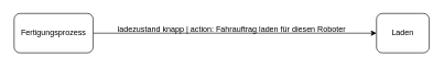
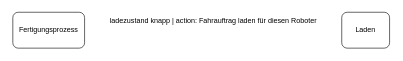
- <mxCell id="5" value="ladezustand knapp | action: Fahrauftrag laden für diesen Roboter" style="text;html=1;align=center;verticalAlign=middle;resizable=0;points=[];autosize=1;strokeColor=none;fillColor=none;" vertex="1" parent="1"><mxGeometry x="165" y="30" width="370" height="30" as="geometry" /></mxCell>
+ <mxCell id="5" value="ladezustand knapp | action: Fahrauftrag laden für diesen Roboter" style="text;html=1;align=center;verticalAlign=middle;resizable=0;points=[];autosize=1;strokeColor=none;fillColor=none;" vertex="1" parent="1"><mxGeometry x="170" y="20" width="370" height="30" as="geometry" /></mxCell>
- <mxCell id="3" style="edgeStyle=orthogonalEdgeStyle;rounded=0;orthogonalLoop=1;jettySize=auto;html=1;exitX=1;exitY=0.5;exitDx=0;exitDy=0;entryX=0;entryY=0.5;entryDx=0;entryDy=0;" edge="1" parent="1" source="4" target="2"><mxGeometry relative="1" as="geometry" /></mxCell>
